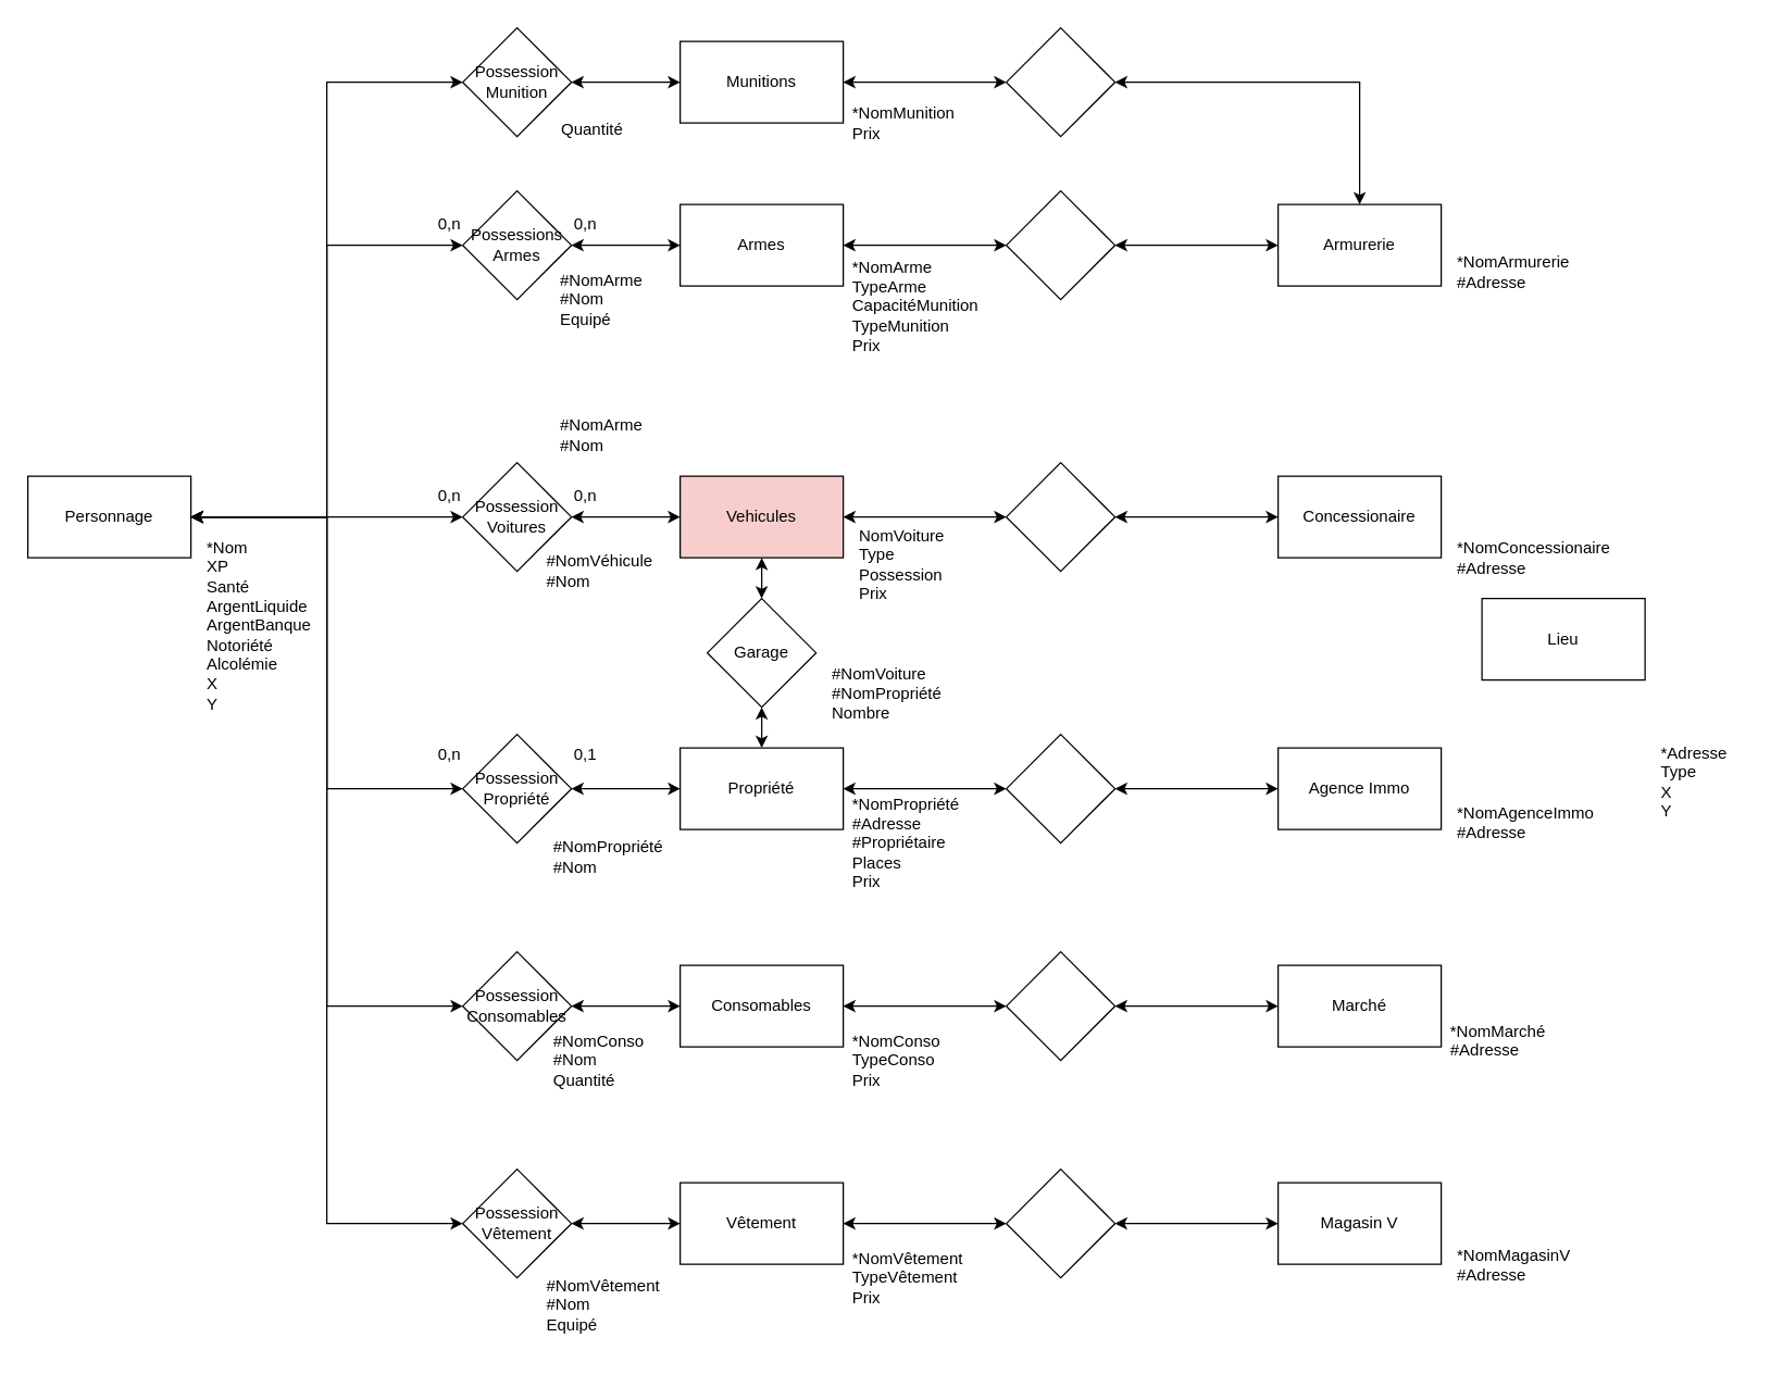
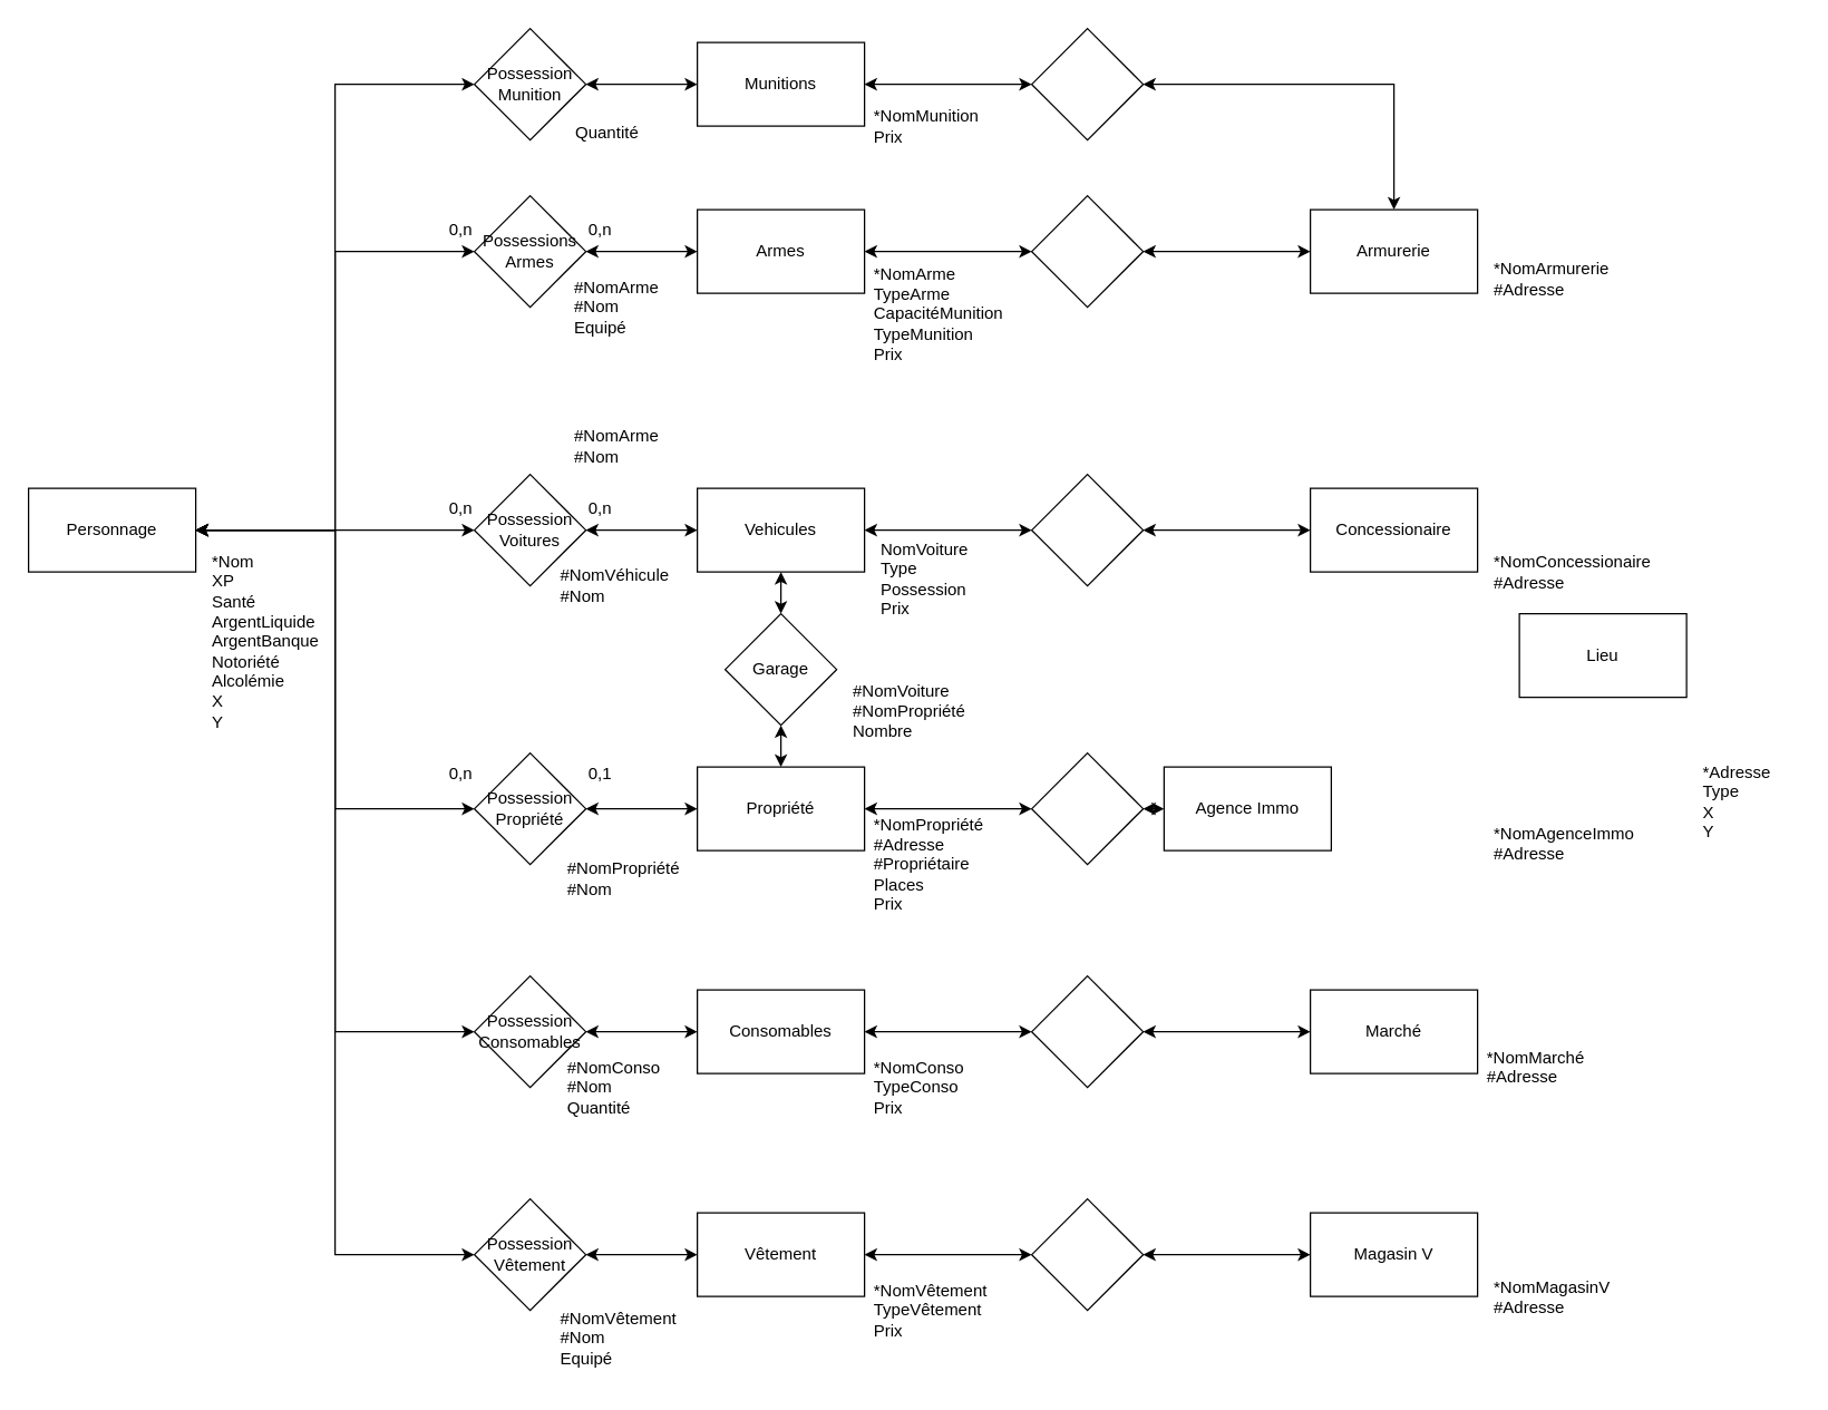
- <mxCell id="17" value="Vehicules" style="whiteSpace=wrap;html=1;fillColor=#f8cecc;" parent="1" vertex="1"><mxGeometry x="500" y="350" width="120" height="60" as="geometry" /></mxCell>
+ <mxCell id="17" value="Vehicules" style="whiteSpace=wrap;html=1;" parent="1" vertex="1"><mxGeometry x="500" y="350" width="120" height="60" as="geometry" /></mxCell>
- <mxCell id="34" value="&lt;div&gt;Agence Immo&lt;/div&gt;" style="whiteSpace=wrap;html=1;" parent="1" vertex="1"><mxGeometry x="940" y="550" width="120" height="60" as="geometry" /></mxCell>
+ <mxCell id="34" value="&lt;div&gt;Agence Immo&lt;/div&gt;" style="whiteSpace=wrap;html=1;" parent="1" vertex="1"><mxGeometry x="835" y="550" width="120" height="60" as="geometry" /></mxCell>
